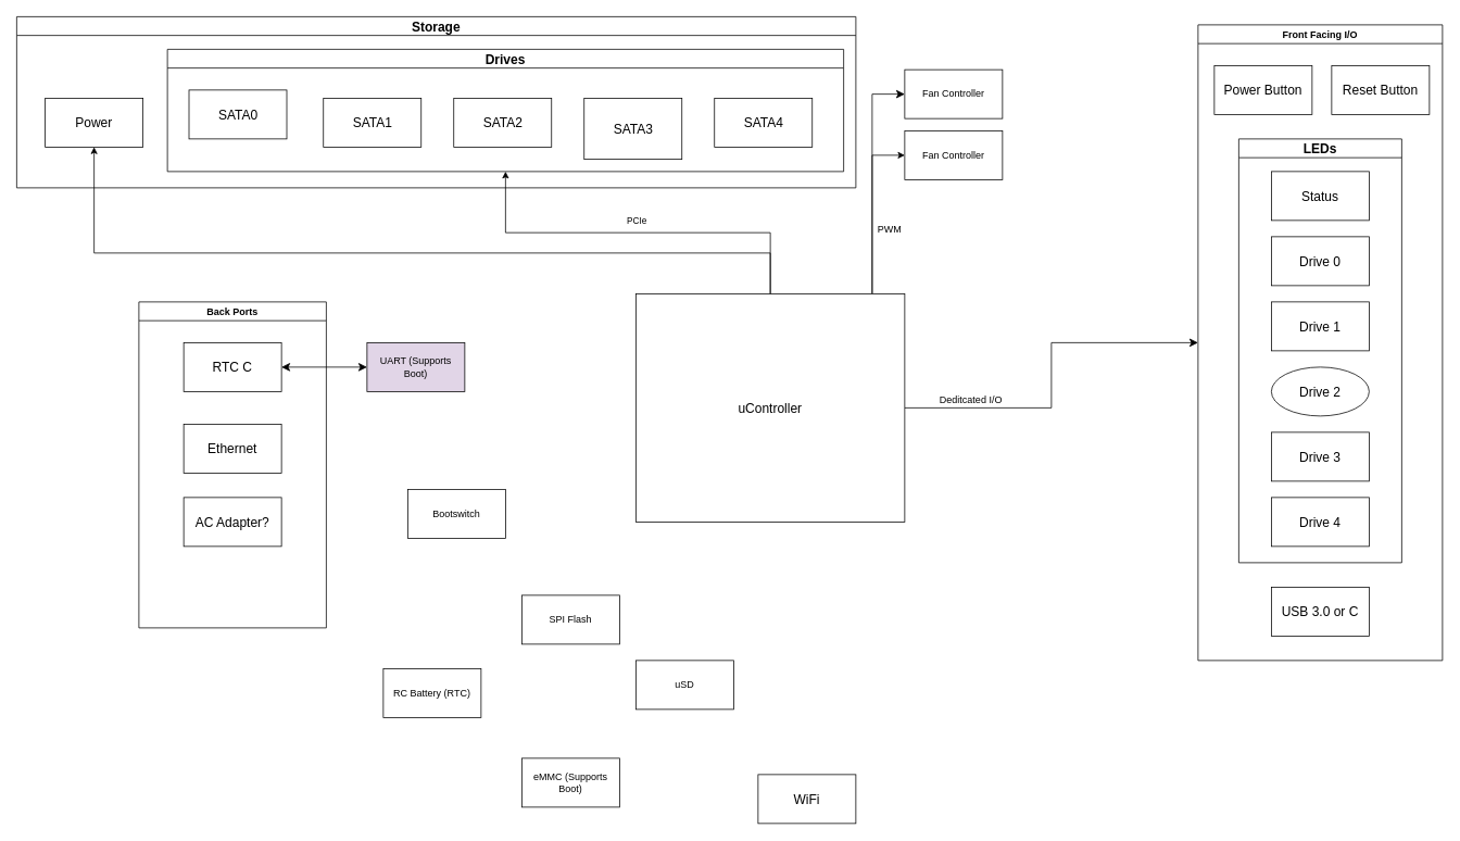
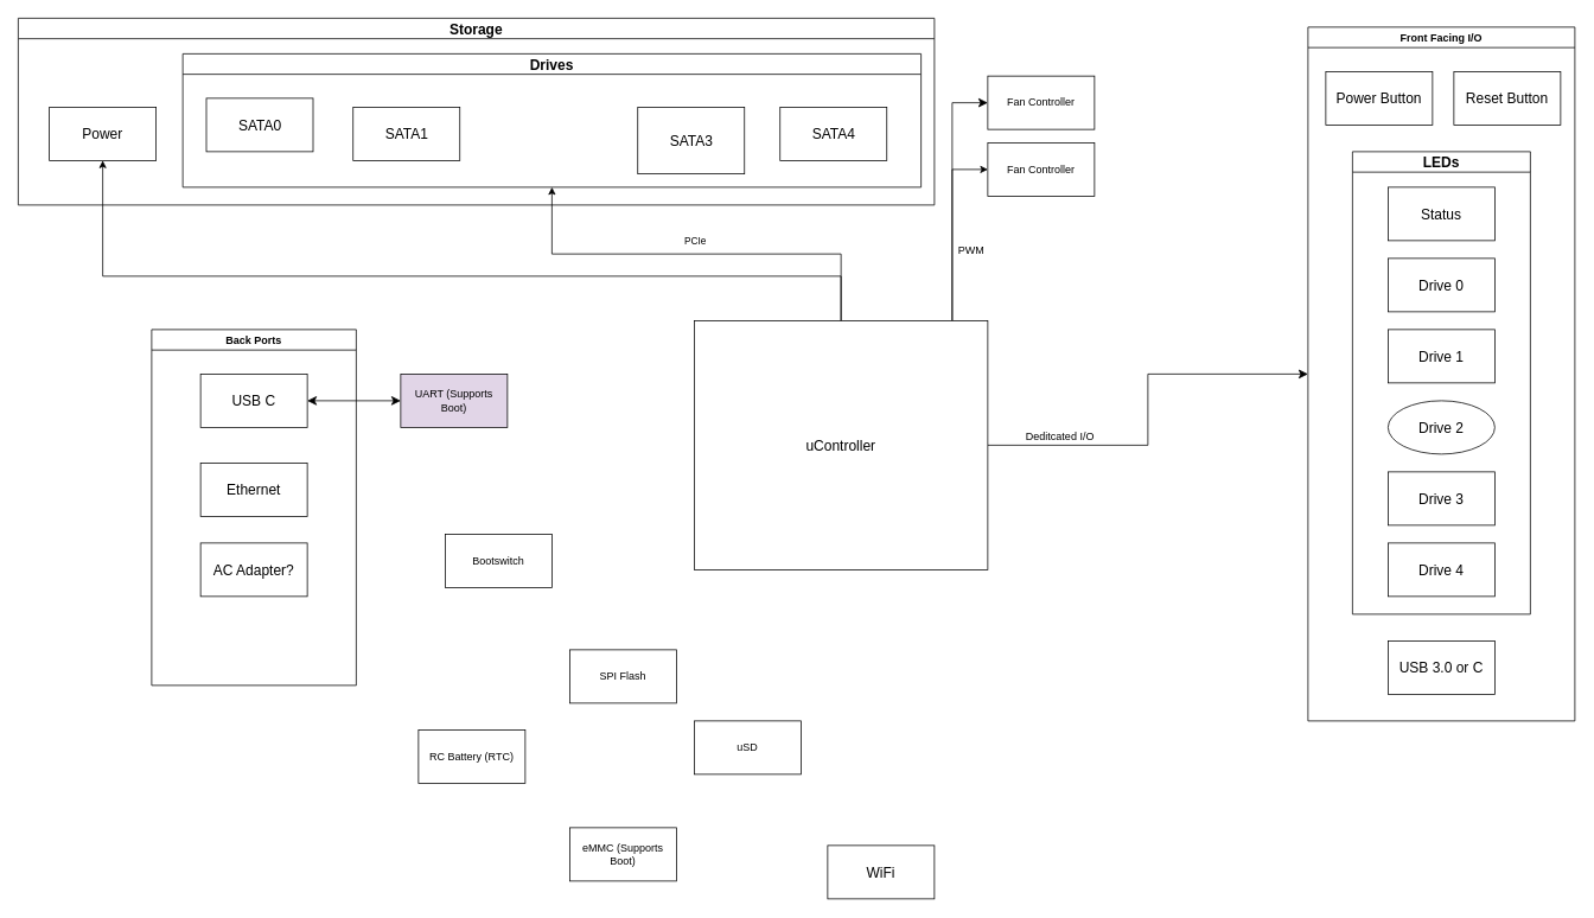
- <mxCell id="13" value="SATA2" style="rounded=0;whiteSpace=wrap;html=1;fontSize=16;labelBackgroundColor=none;" vertex="1" parent="11"><mxGeometry x="351.5" y="60" width="120" height="60" as="geometry" /></mxCell>
- <mxCell id="20" value="RTC C" style="rounded=0;whiteSpace=wrap;html=1;fontSize=16;labelBackgroundColor=none;" parent="18" vertex="1"><mxGeometry x="55" y="50" width="120" height="60" as="geometry" /></mxCell>
+ <mxCell id="20" value="USB C" style="rounded=0;whiteSpace=wrap;html=1;fontSize=16;labelBackgroundColor=none;" parent="18" vertex="1"><mxGeometry x="55" y="50" width="120" height="60" as="geometry" /></mxCell>
